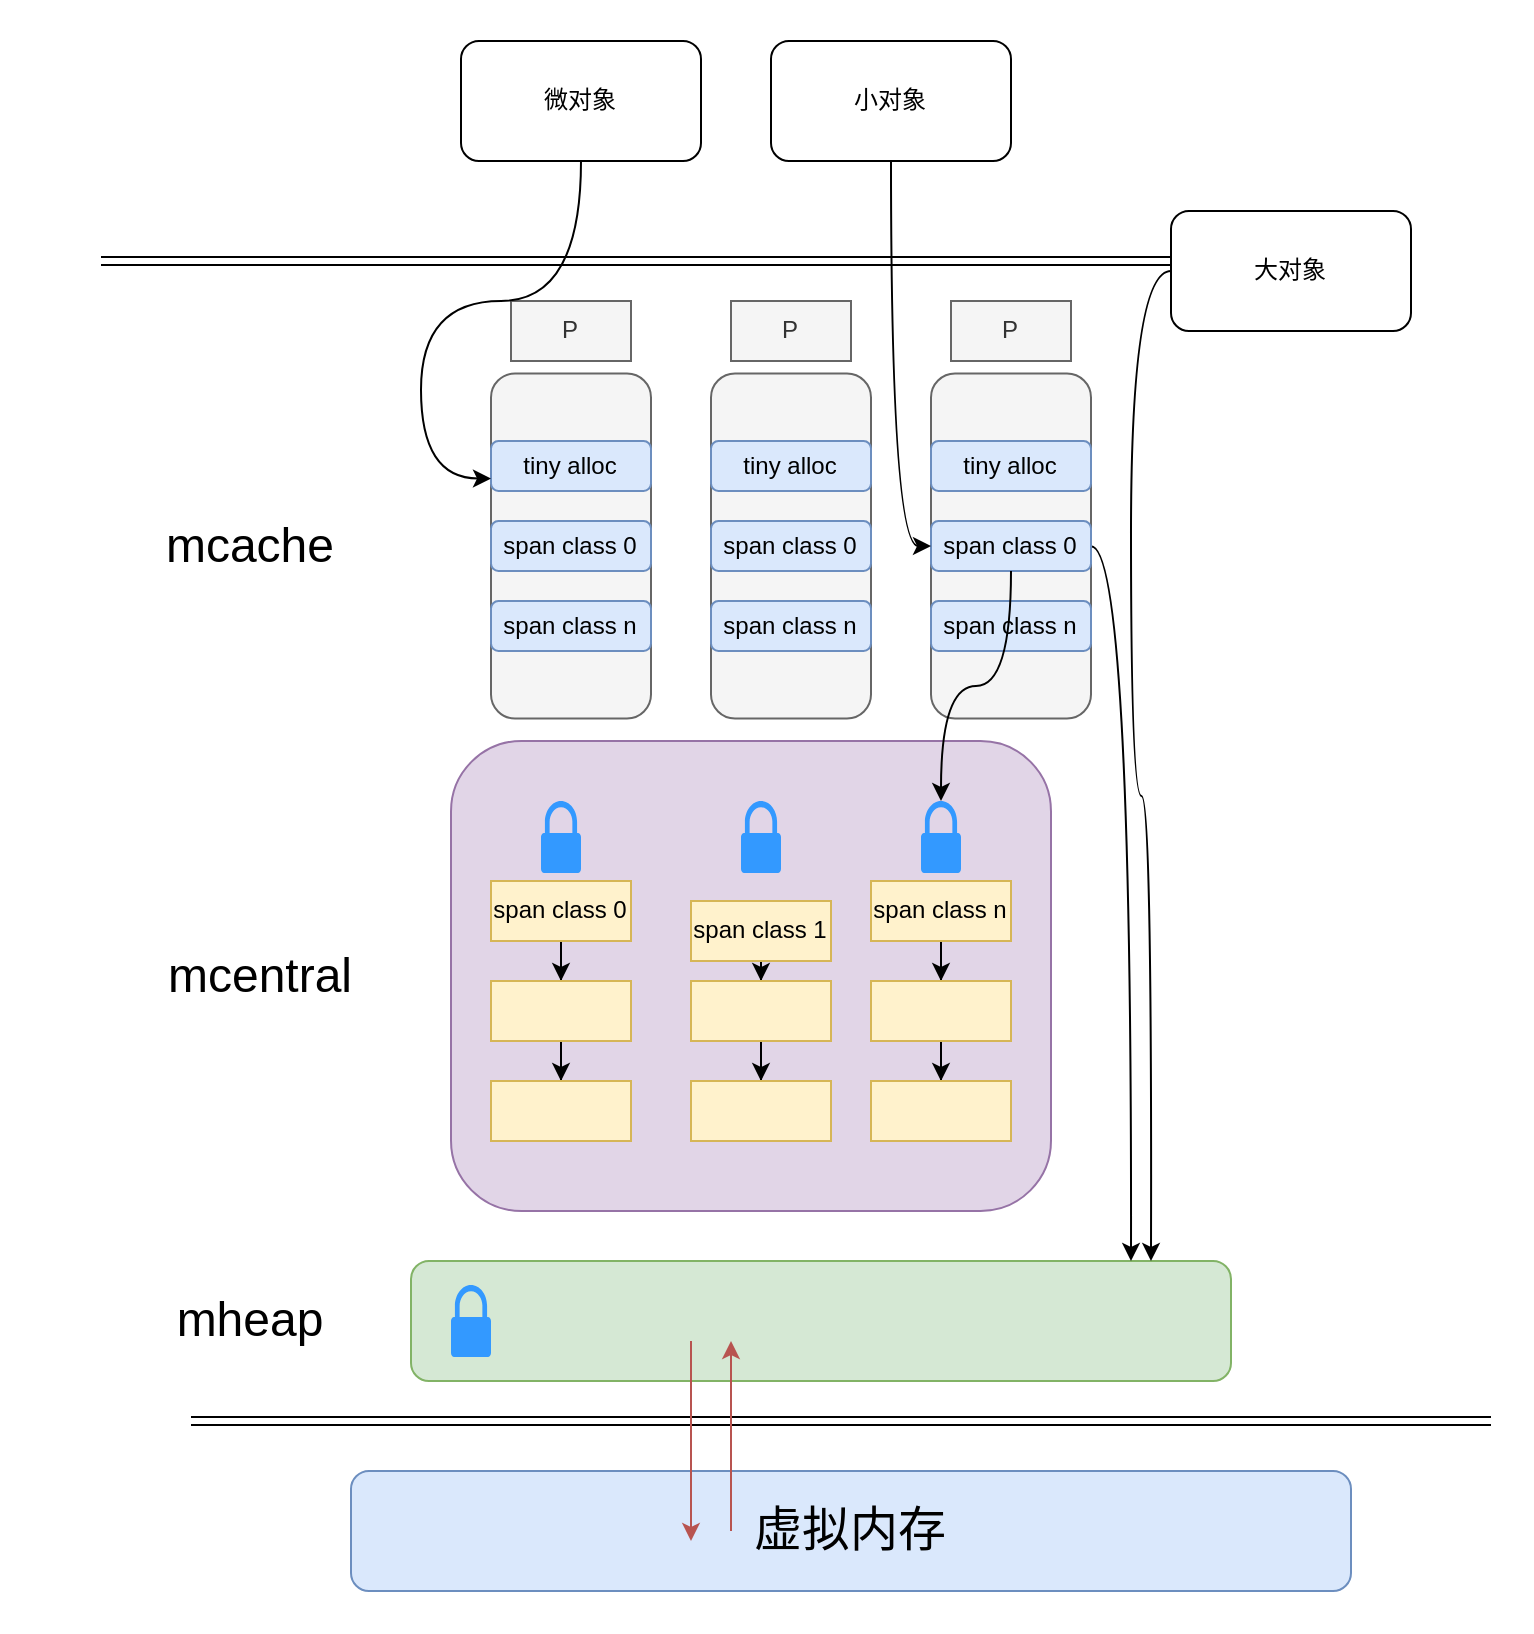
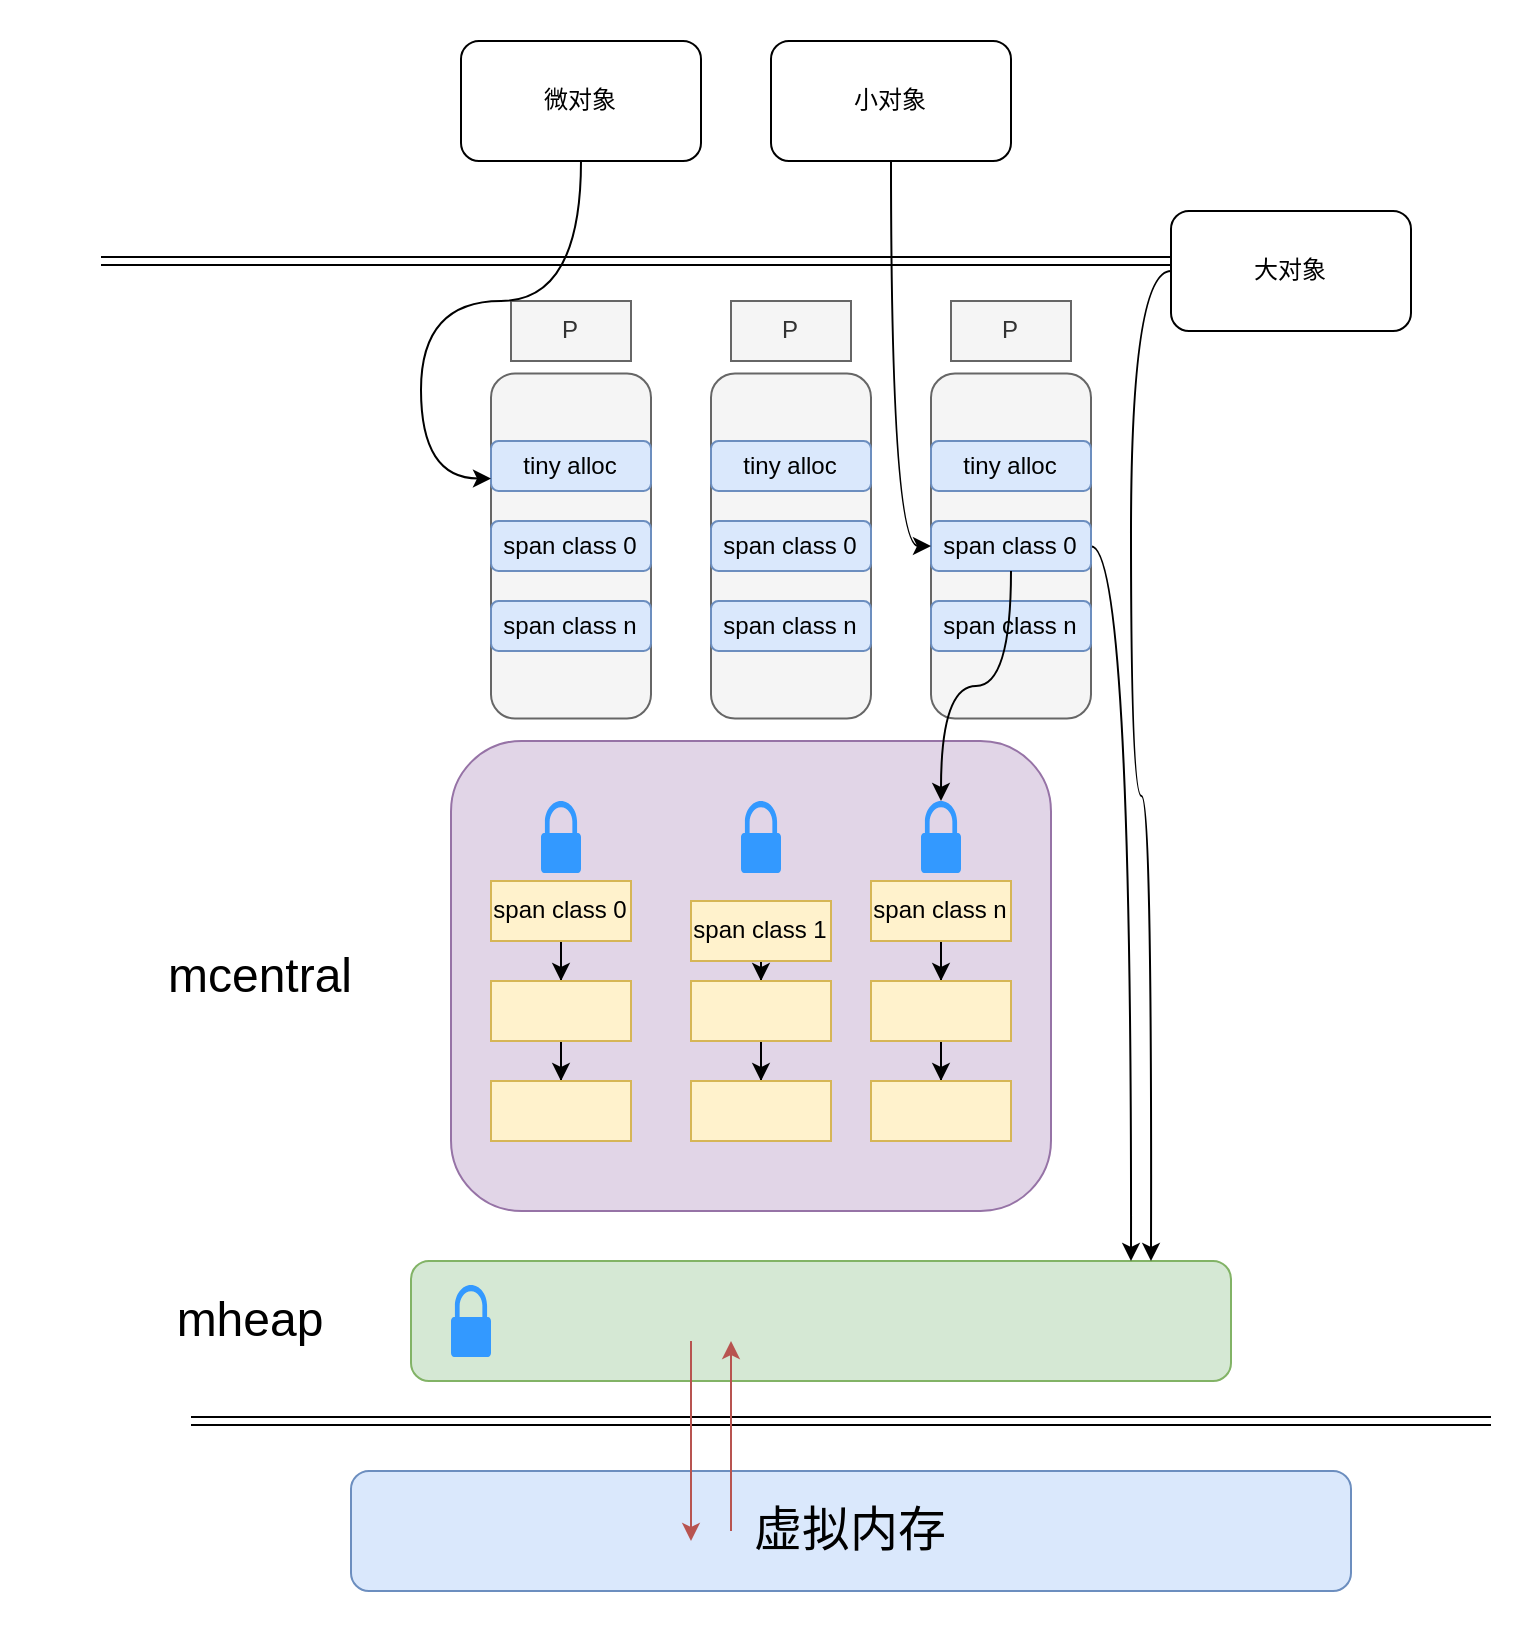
- <mxCell id="11" value="&lt;div data-lake_diagram_content_editor_data=&quot;true&quot;&gt;&lt;font style=&quot;font-size: 24px;&quot;&gt;mcache&lt;/font&gt;&lt;/div&gt;" style="text;html=1;align=center;verticalAlign=middle;whiteSpace=wrap;rounded=0;movable=0;resizable=0;rotatable=0;deletable=0;editable=0;locked=1;connectable=0;" vertex="1" parent="1"><mxGeometry x="20" y="257.5" width="210" height="30" as="geometry" /></mxCell>
